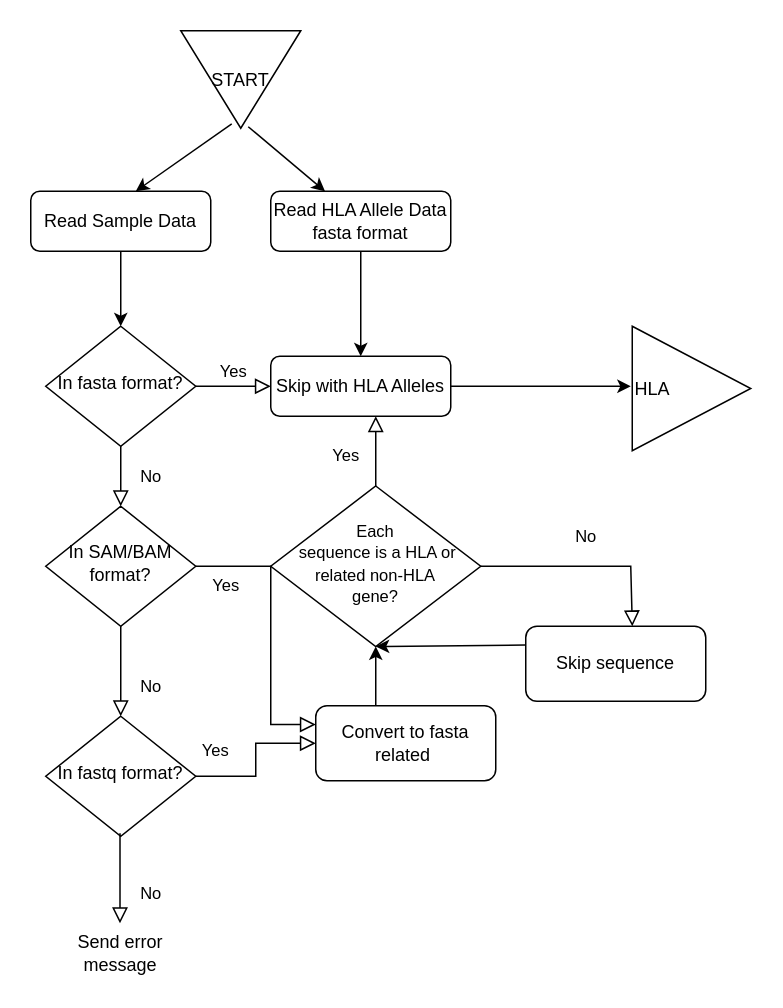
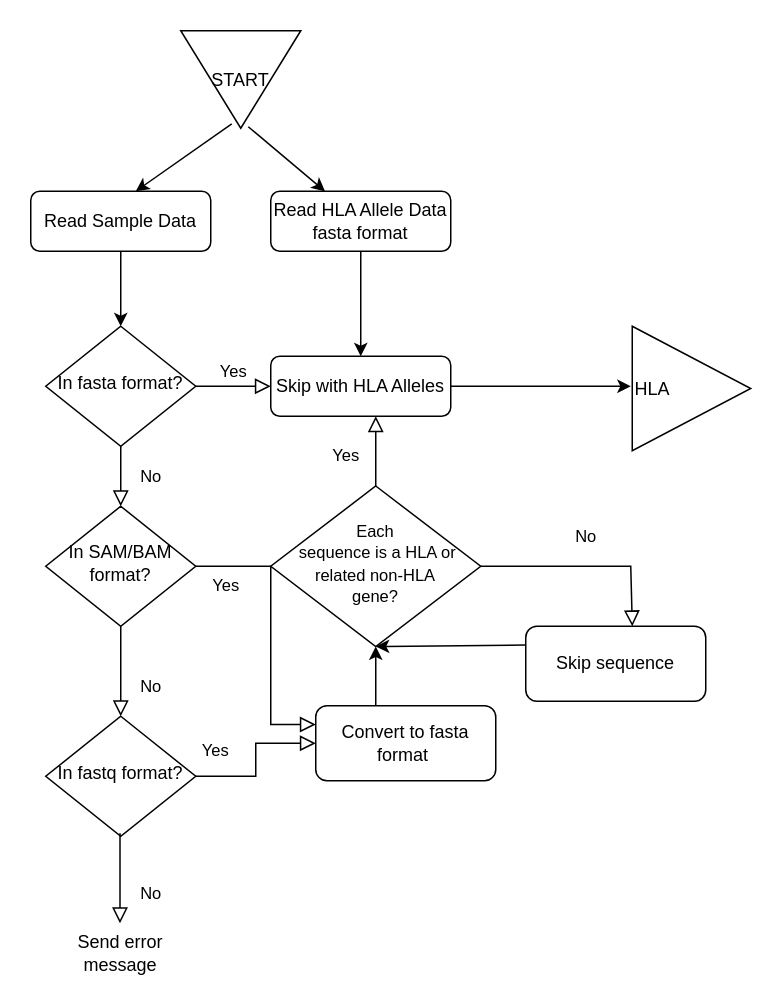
- <mxCell id="12" value="Convert to fasta related&amp;nbsp;" style="rounded=1;whiteSpace=wrap;html=1;fontSize=12;glass=0;strokeWidth=1;shadow=0;" parent="1" vertex="1"><mxGeometry x="210" y="470" width="120" height="50" as="geometry" /></mxCell>
+ <mxCell id="12" value="Convert to fasta format&amp;nbsp;" style="rounded=1;whiteSpace=wrap;html=1;fontSize=12;glass=0;strokeWidth=1;shadow=0;" parent="1" vertex="1"><mxGeometry x="210" y="470" width="120" height="50" as="geometry" /></mxCell>
